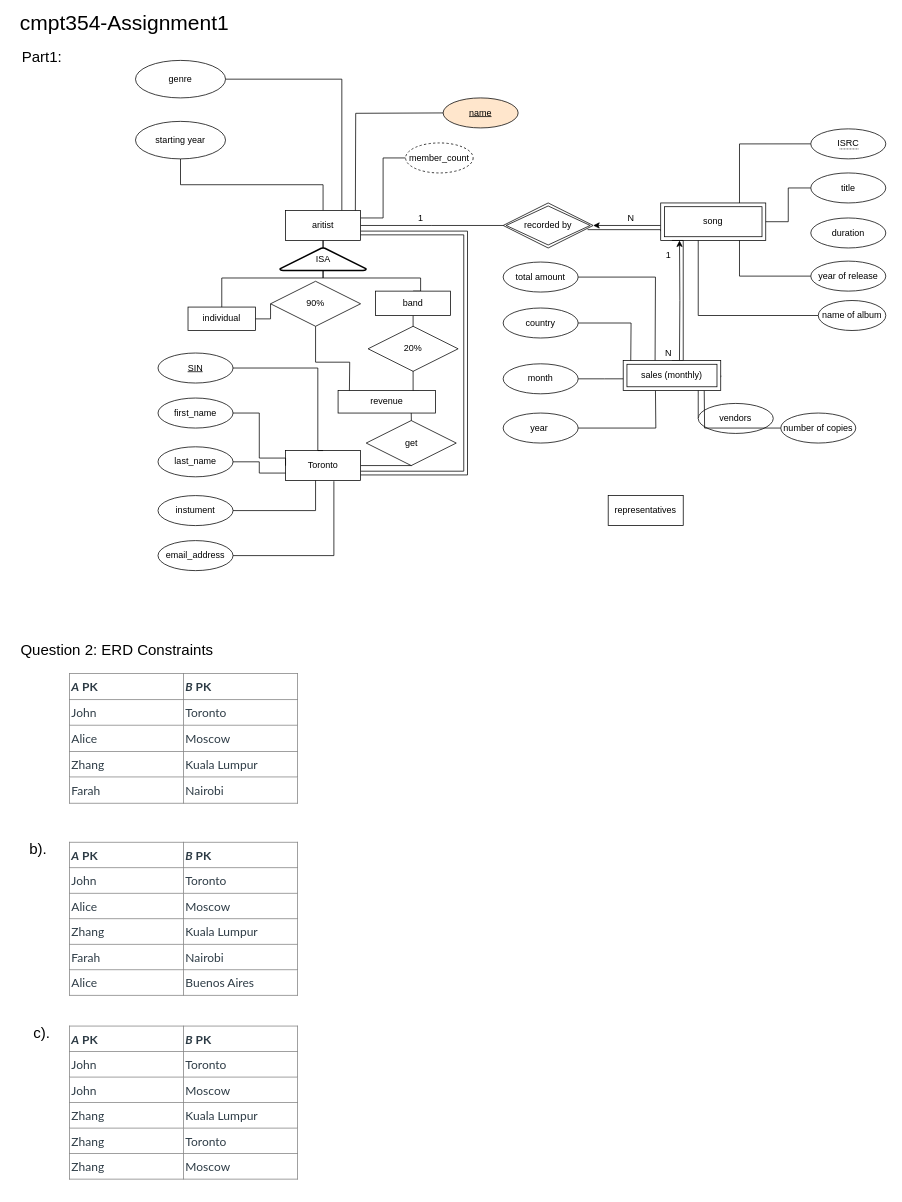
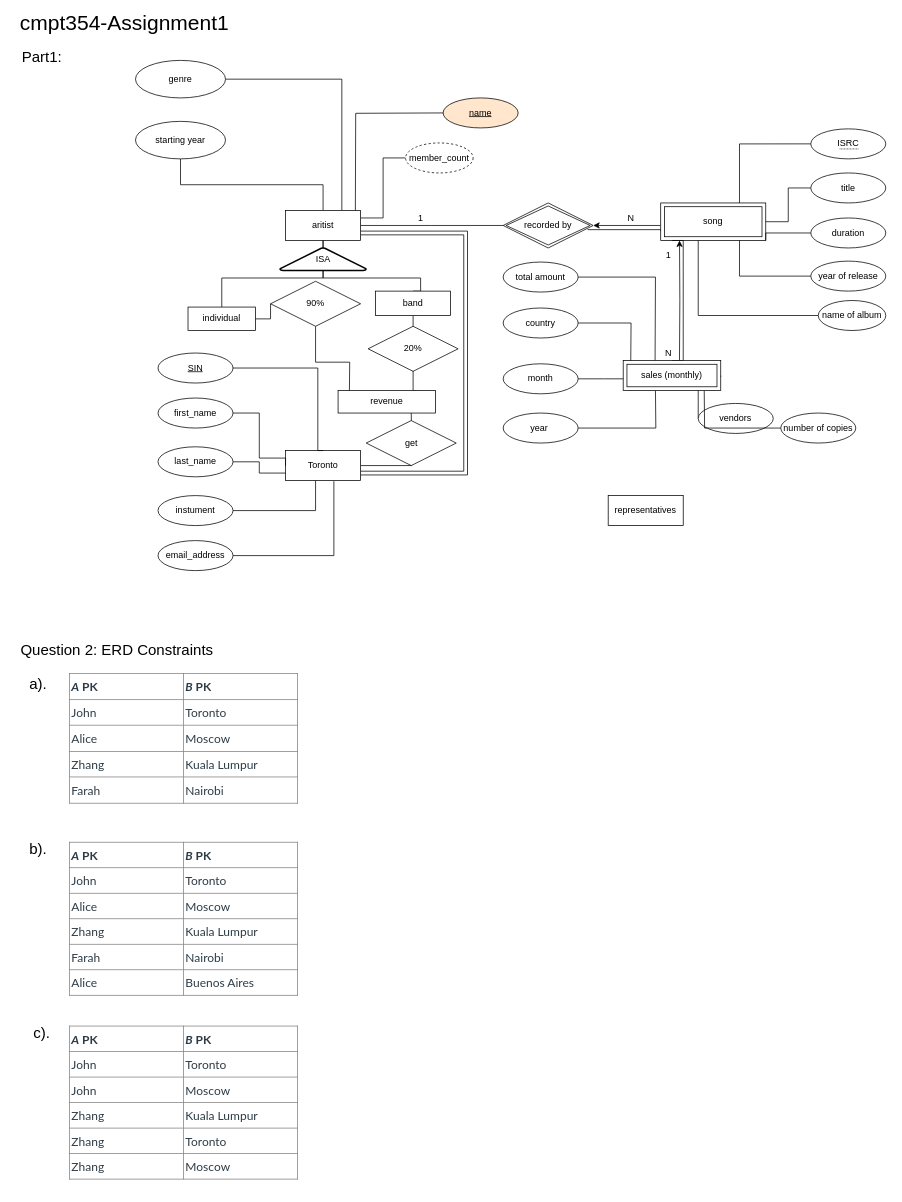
+ <mxCell id="49" style="edgeStyle=orthogonalEdgeStyle;rounded=0;orthogonalLoop=1;jettySize=auto;html=1;exitX=0;exitY=0.5;exitDx=0;exitDy=0;entryX=1;entryY=1;entryDx=0;entryDy=0;startArrow=none;startFill=0;endArrow=none;endFill=0;entryPerimeter=0;" edge="1" parent="1" source="50" target="43"><mxGeometry relative="1" as="geometry"><Array as="points"><mxPoint x="1020" y="310" /></Array></mxGeometry></mxCell>
+ <mxCell id="72" value="a)." style="text;html=1;align=center;verticalAlign=middle;resizable=0;points=[];autosize=1;strokeColor=none;fontSize=20;" vertex="1" parent="1"><mxGeometry x="30" y="895" width="40" height="30" as="geometry" /></mxCell>
